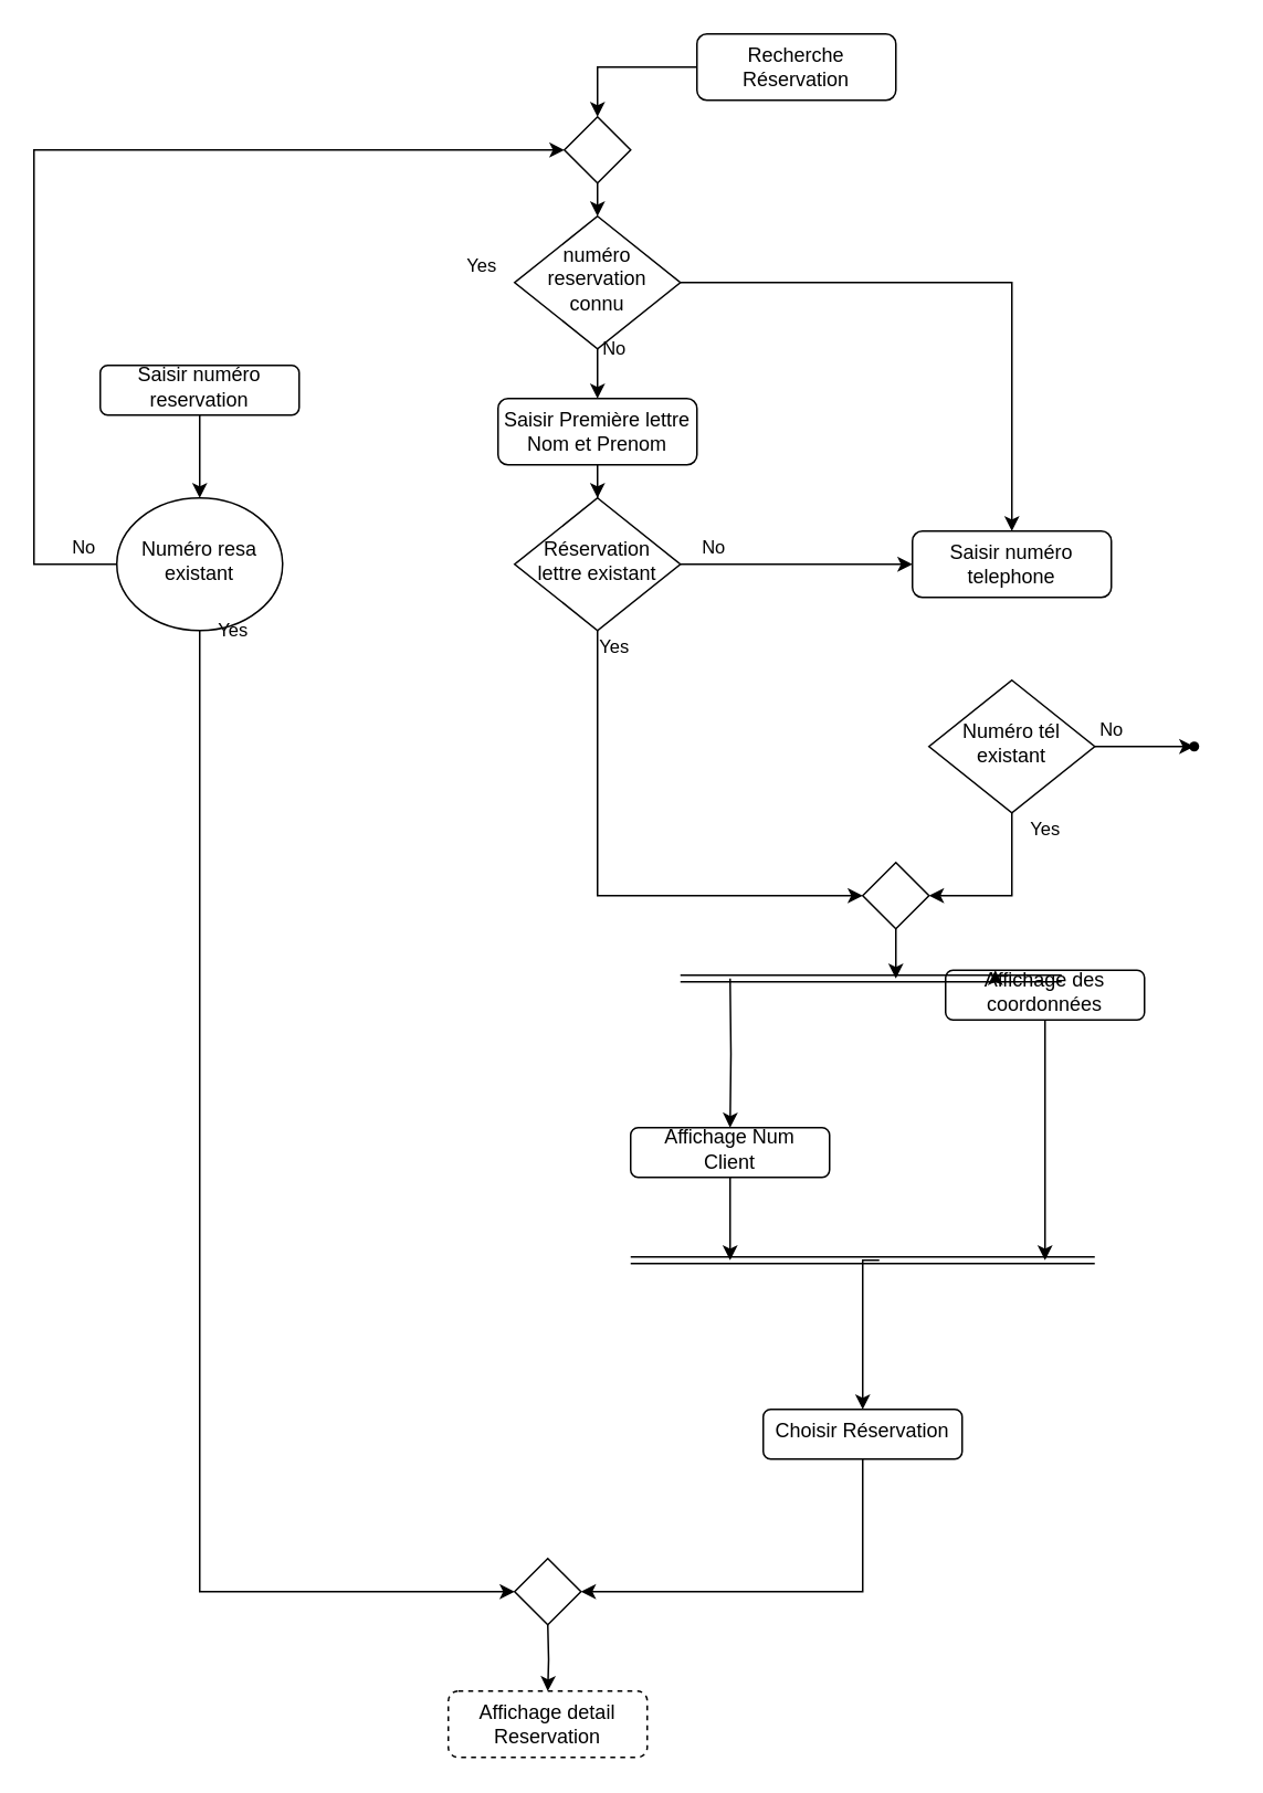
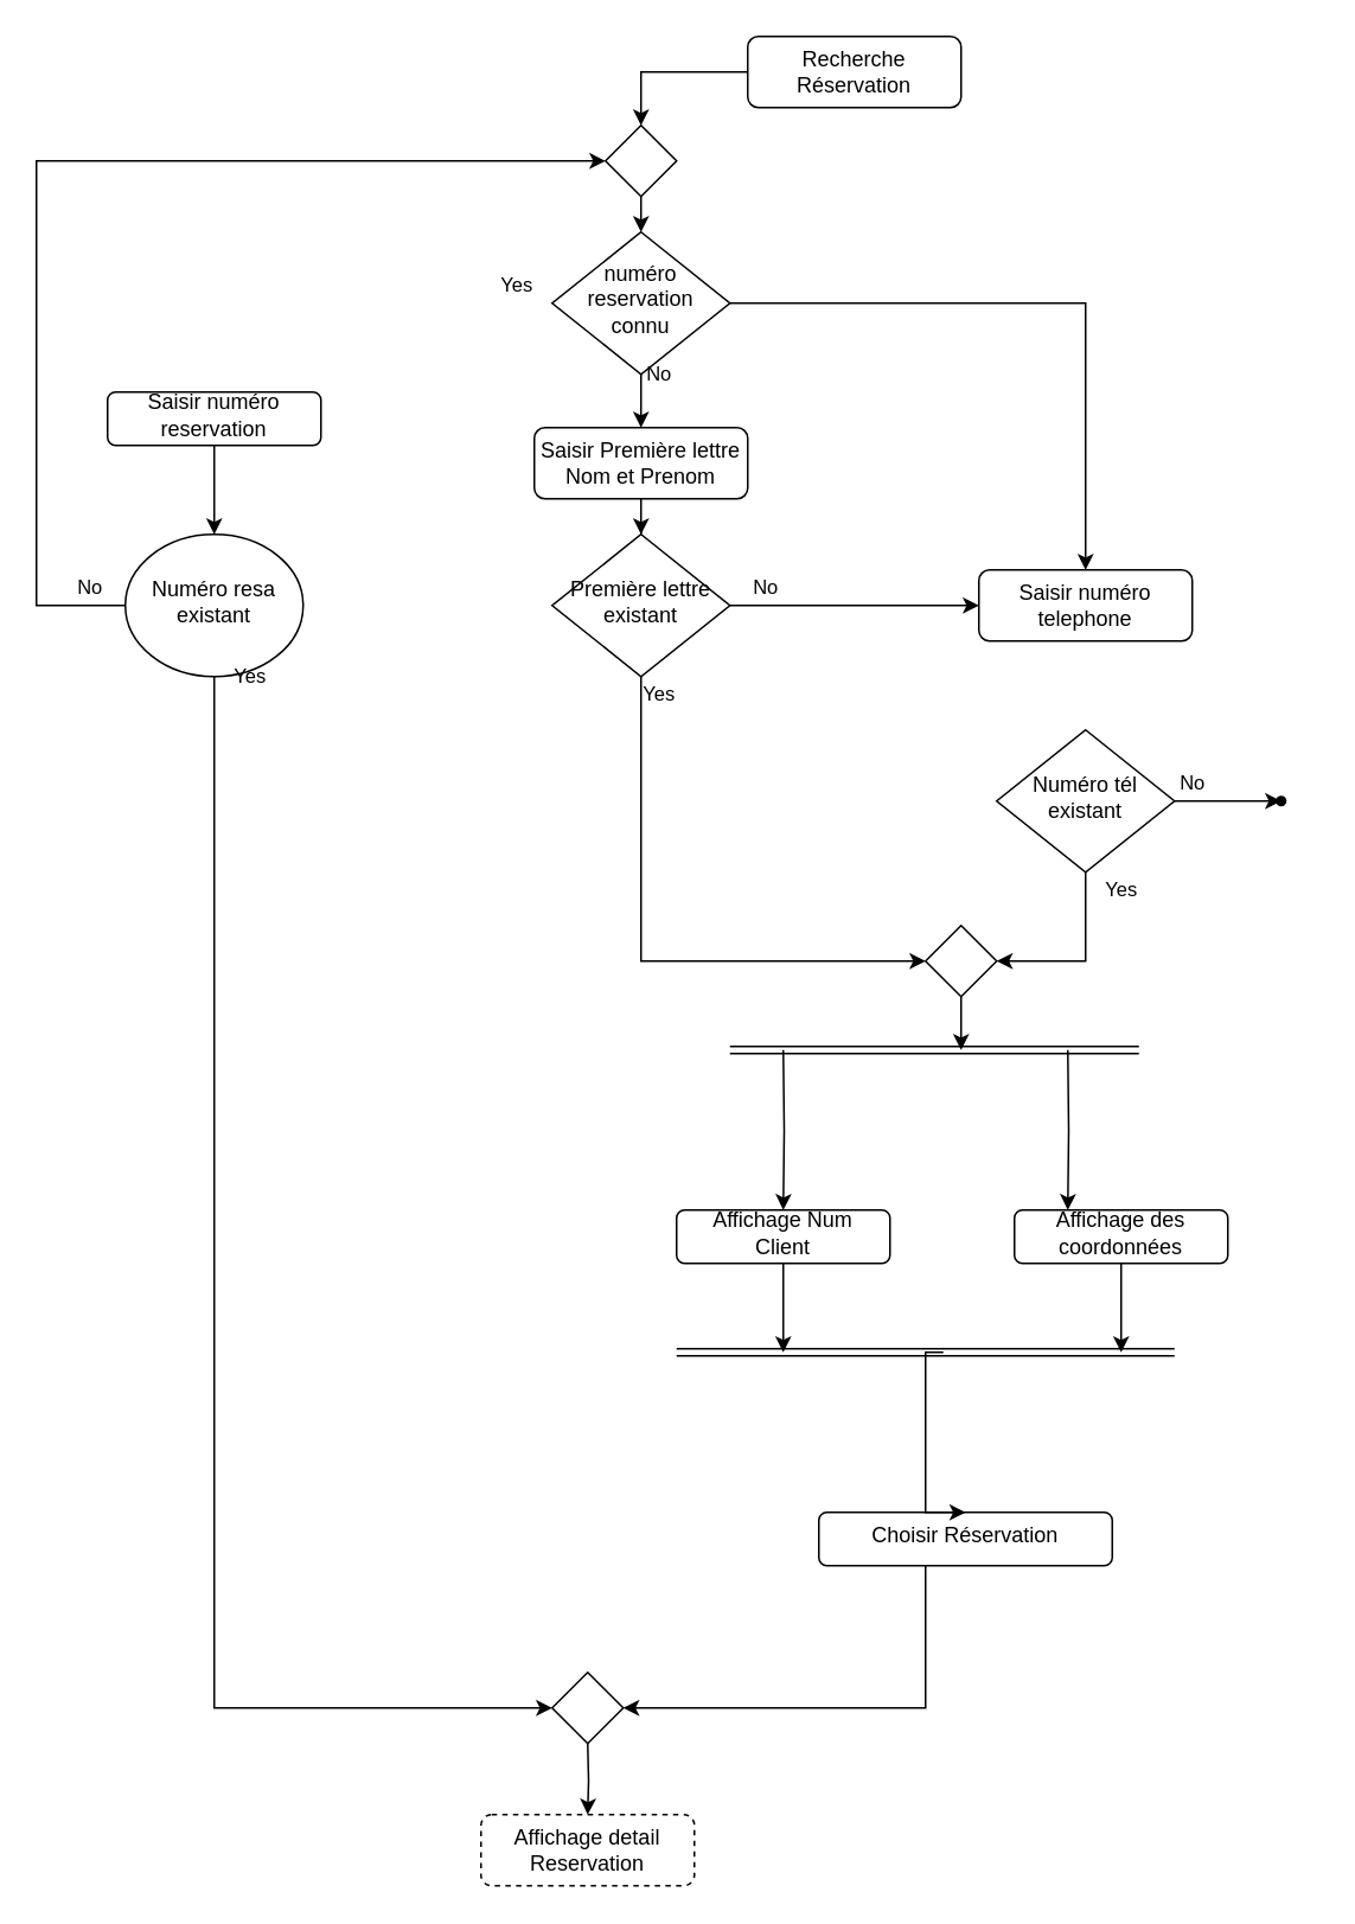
- <mxCell id="21" value="Réservation lettre existant" style="rhombus;whiteSpace=wrap;html=1;shadow=0;fontFamily=Helvetica;fontSize=12;align=center;strokeWidth=1;spacing=6;spacingTop=-4;" vertex="1" parent="1"><mxGeometry x="310" y="300" width="100" height="80" as="geometry" /></mxCell>
+ <mxCell id="21" value="Première lettre existant" style="rhombus;whiteSpace=wrap;html=1;shadow=0;fontFamily=Helvetica;fontSize=12;align=center;strokeWidth=1;spacing=6;spacingTop=-4;" vertex="1" parent="1"><mxGeometry x="310" y="300" width="100" height="80" as="geometry" /></mxCell>
- <mxCell id="31" value="Affichage des coordonnées" style="rounded=1;whiteSpace=wrap;html=1;shadow=0;strokeWidth=1;spacing=6;spacingTop=-4;" vertex="1" parent="1"><mxGeometry x="570" y="585" width="120" height="30" as="geometry" /></mxCell>
+ <mxCell id="31" value="Affichage des coordonnées" style="rounded=1;whiteSpace=wrap;html=1;shadow=0;strokeWidth=1;spacing=6;spacingTop=-4;" vertex="1" parent="1"><mxGeometry x="570" y="680" width="120" height="30" as="geometry" /></mxCell>
- <mxCell id="33" value="Choisir Réservation" style="rounded=1;whiteSpace=wrap;html=1;shadow=0;strokeWidth=1;spacing=6;spacingTop=-4;" vertex="1" parent="1"><mxGeometry x="460" y="850" width="120" height="30" as="geometry" /></mxCell>
+ <mxCell id="33" value="Choisir Réservation" style="rounded=1;whiteSpace=wrap;html=1;shadow=0;strokeWidth=1;spacing=6;spacingTop=-4;" vertex="1" parent="1"><mxGeometry x="460" y="850" width="165" height="30" as="geometry" /></mxCell>
